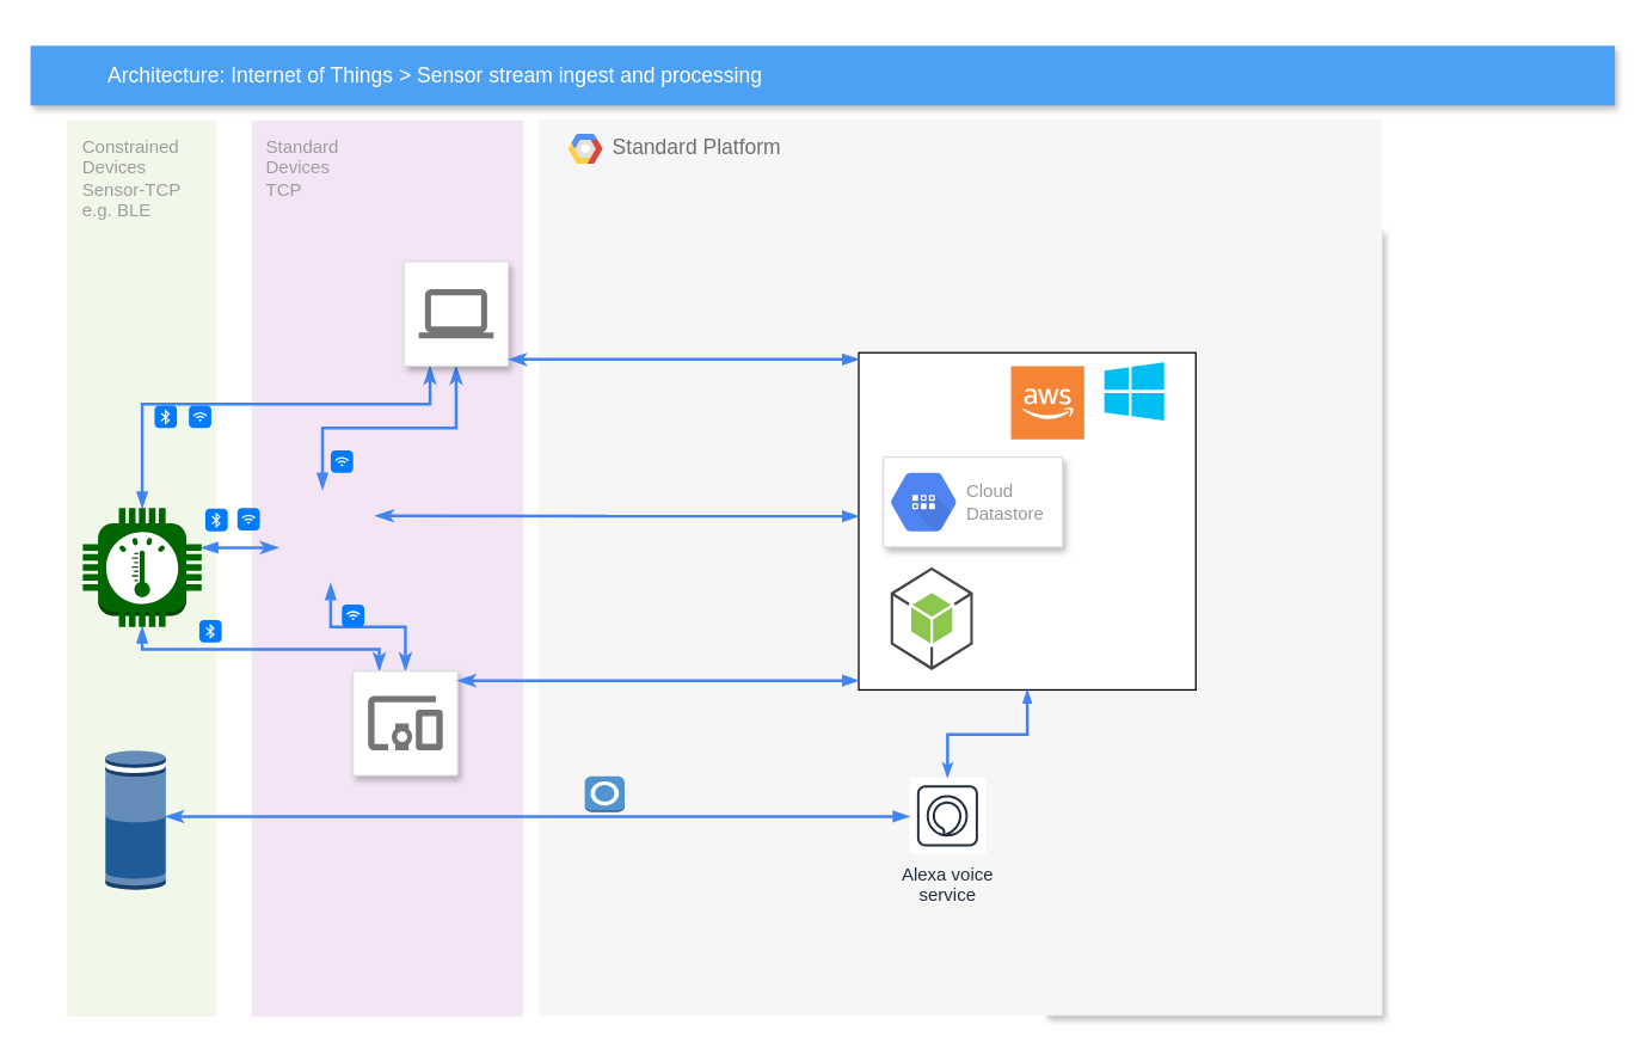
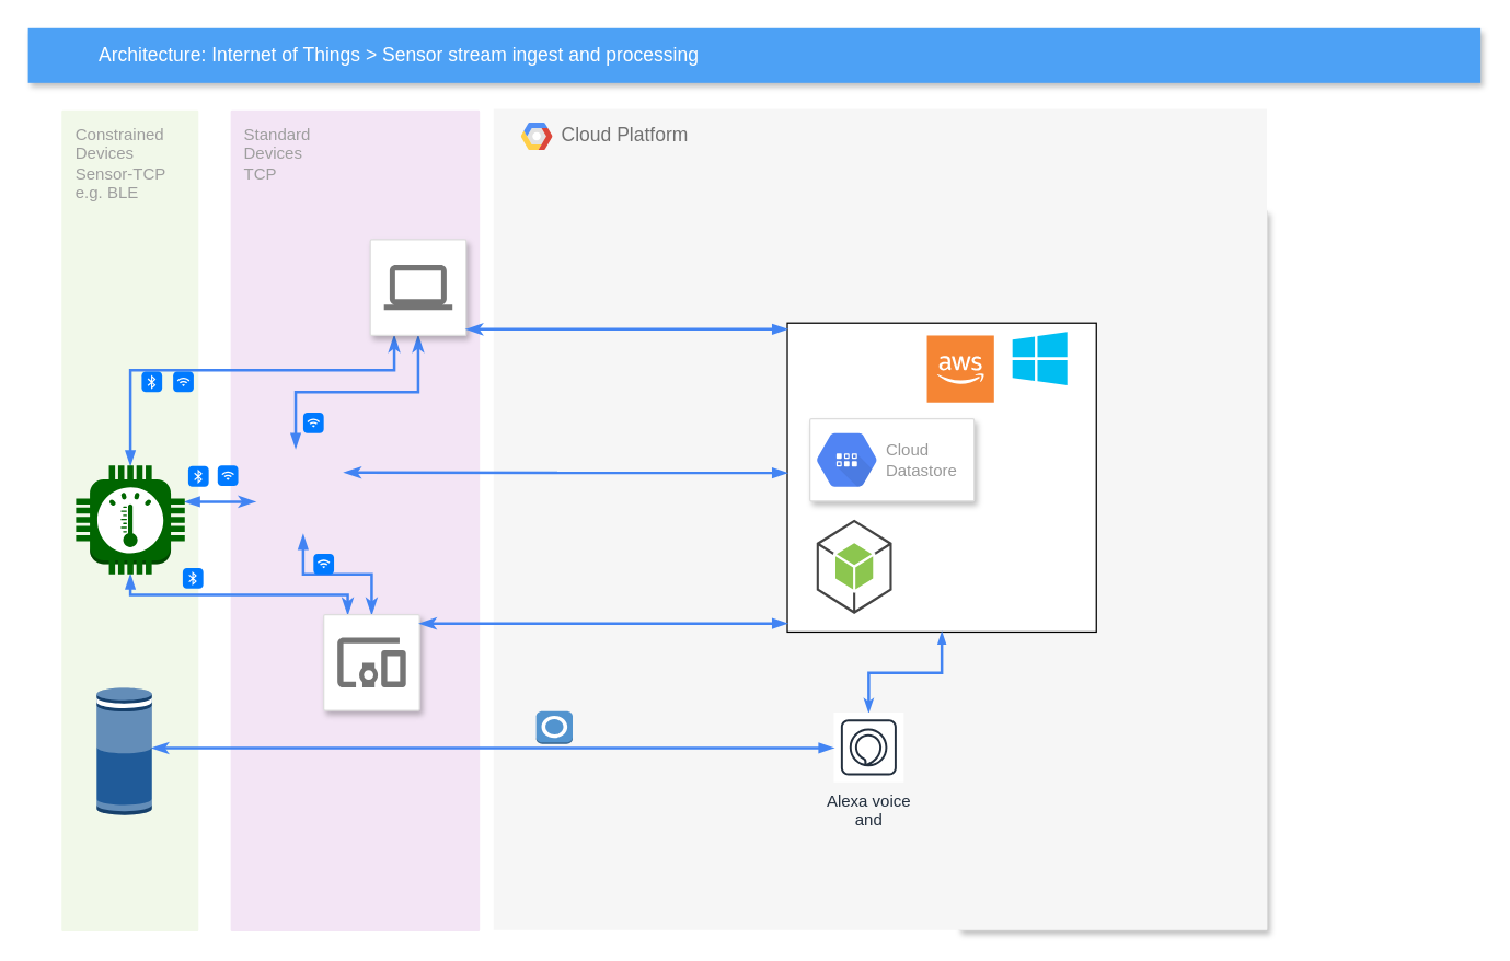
- <mxCell id="8" value="Architecture: Internet of Things &amp;gt; Sensor stream ingest and processing" style="fillColor=#4DA1F5;strokeColor=none;shadow=1;gradientColor=none;fontSize=14;align=left;spacingLeft=50;fontColor=#ffffff;html=1;" parent="1" vertex="1"><mxGeometry x="20" y="30" width="1061" height="40" as="geometry" /></mxCell>
+ <mxCell id="8" value="Architecture: Internet of Things &amp;gt; Sensor stream ingest and processing" style="fillColor=#4DA1F5;strokeColor=none;shadow=1;gradientColor=none;fontSize=14;align=left;spacingLeft=50;fontColor=#ffffff;html=1;" parent="1" vertex="1"><mxGeometry x="20" y="20" width="1061" height="40" as="geometry" /></mxCell>
- <mxCell id="23" value="Standard Platform" style="fillColor=#F6F6F6;strokeColor=none;shadow=0;gradientColor=none;fontSize=14;align=left;spacing=10;fontColor=#717171;9E9E9E;verticalAlign=top;spacingTop=-4;fontStyle=0;spacingLeft=40;html=1;" parent="21" vertex="1"><mxGeometry x="-340" y="-74" width="565" height="600" as="geometry" /></mxCell>
+ <mxCell id="23" value="Cloud Platform" style="fillColor=#F6F6F6;strokeColor=none;shadow=0;gradientColor=none;fontSize=14;align=left;spacing=10;fontColor=#717171;9E9E9E;verticalAlign=top;spacingTop=-4;fontStyle=0;spacingLeft=40;html=1;" parent="21" vertex="1"><mxGeometry x="-340" y="-74" width="565" height="600" as="geometry" /></mxCell>
- <mxCell id="29" value="Alexa voice&#10;service" style="outlineConnect=0;fontColor=#232F3E;gradientColor=none;strokeColor=#232F3E;fillColor=#ffffff;dashed=0;verticalLabelPosition=bottom;verticalAlign=top;align=center;html=1;fontSize=12;fontStyle=0;aspect=fixed;shape=mxgraph.aws4.resourceIcon;resIcon=mxgraph.aws4.alexa_voice_service;" parent="23" vertex="1"><mxGeometry x="248.53" y="441" width="51.114" height="51.114" as="geometry" /></mxCell>
+ <mxCell id="29" value="Alexa voice&#10;and" style="outlineConnect=0;fontColor=#232F3E;gradientColor=none;strokeColor=#232F3E;fillColor=#ffffff;dashed=0;verticalLabelPosition=bottom;verticalAlign=top;align=center;html=1;fontSize=12;fontStyle=0;aspect=fixed;shape=mxgraph.aws4.resourceIcon;resIcon=mxgraph.aws4.alexa_voice_service;" parent="23" vertex="1"><mxGeometry x="248.53" y="441" width="51.114" height="51.114" as="geometry" /></mxCell>
